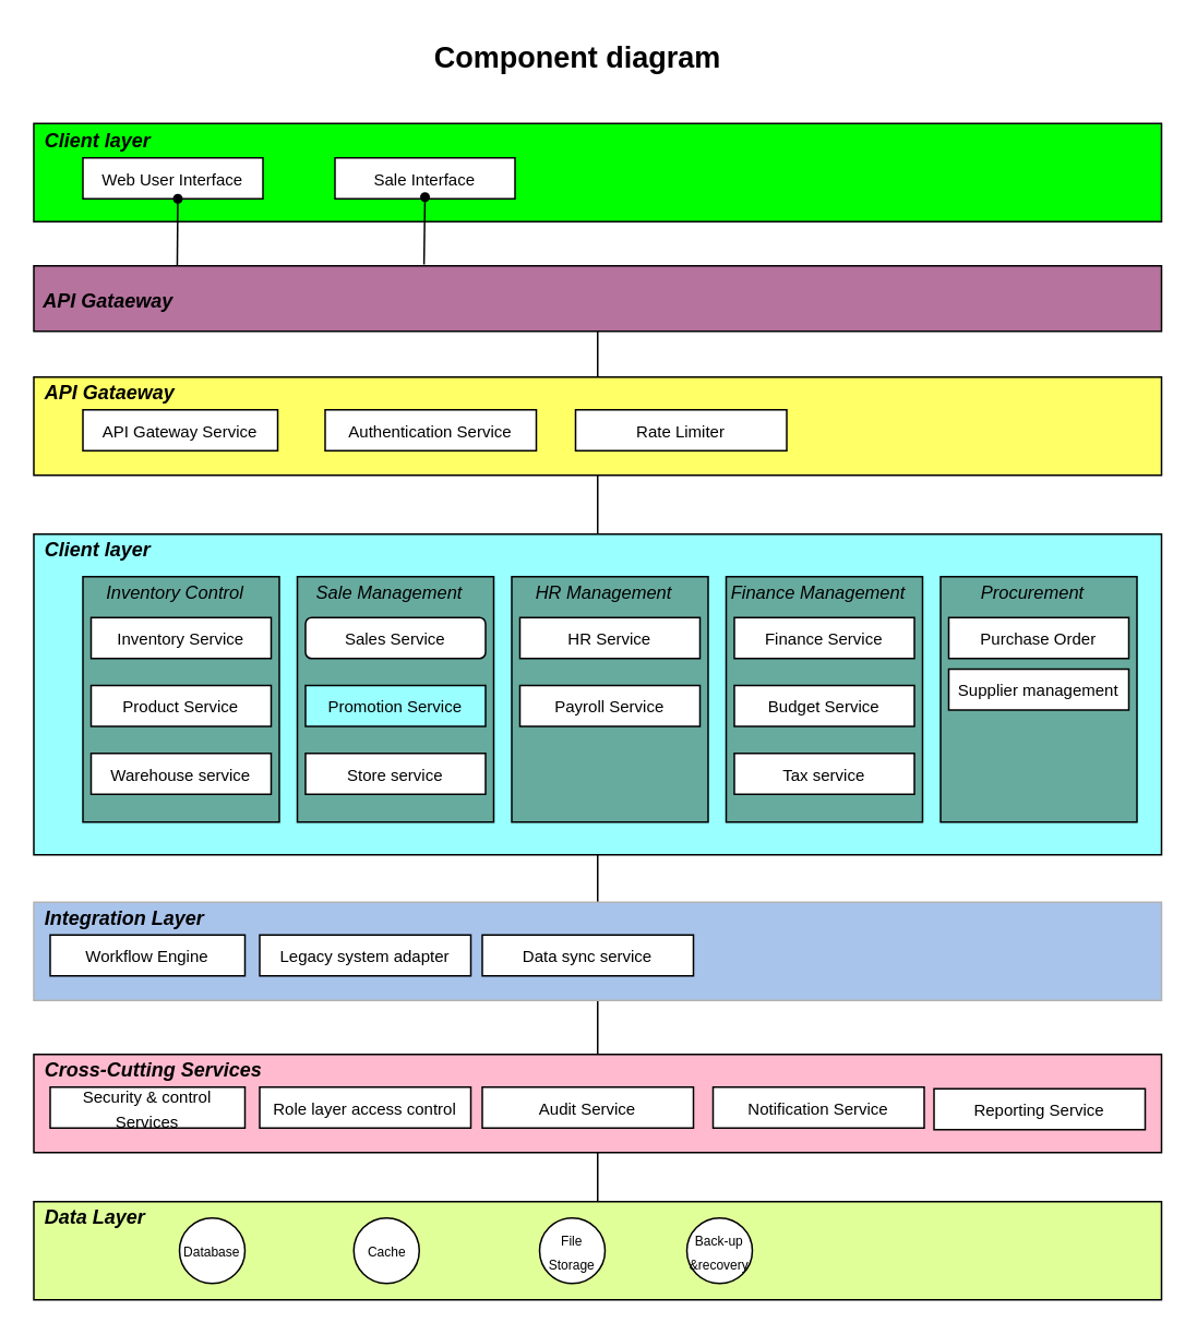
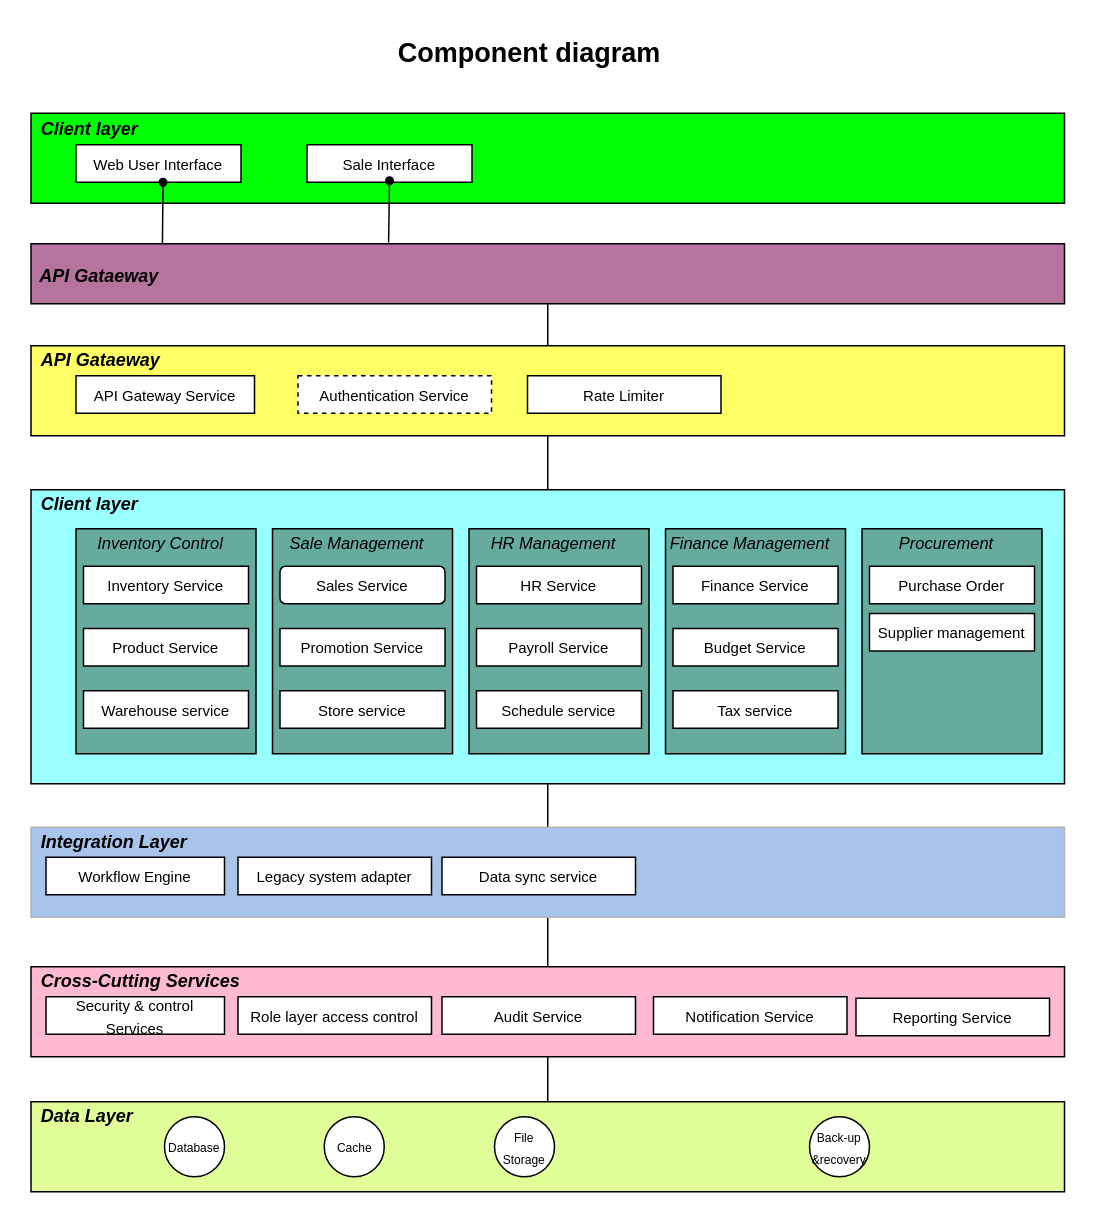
- <mxCell id="50" value="&lt;font style=&quot;font-size: 10px;&quot;&gt;Authentication Service&lt;/font&gt;" style="rounded=0;whiteSpace=wrap;html=1;" vertex="1" parent="1"><mxGeometry x="198" y="250" width="129" height="25" as="geometry" /></mxCell>
+ <mxCell id="50" value="&lt;font style=&quot;font-size: 10px;&quot;&gt;Authentication Service&lt;/font&gt;" style="rounded=0;whiteSpace=wrap;html=1;dashed=1;" vertex="1" parent="1"><mxGeometry x="198" y="250" width="129" height="25" as="geometry" /></mxCell>
- <mxCell id="17" value="&lt;font style=&quot;font-size: 10px;&quot;&gt;Promotion Service&lt;/font&gt;" style="rounded=0;whiteSpace=wrap;html=1;fillColor=#99ffff;" parent="1" vertex="1"><mxGeometry x="186" y="418.5" width="110" height="25" as="geometry" /></mxCell>
+ <mxCell id="17" value="&lt;font style=&quot;font-size: 10px;&quot;&gt;Promotion Service&lt;/font&gt;" style="rounded=0;whiteSpace=wrap;html=1;" parent="1" vertex="1"><mxGeometry x="186" y="418.5" width="110" height="25" as="geometry" /></mxCell>
+ <mxCell id="23" value="&lt;font style=&quot;font-size: 10px;&quot;&gt;Schedule service&lt;/font&gt;" style="rounded=0;whiteSpace=wrap;html=1;" parent="1" vertex="1"><mxGeometry x="317" y="460" width="110" height="25" as="geometry" /></mxCell>
- <mxCell id="64" value="&lt;span style=&quot;font-size: 8px;&quot;&gt;Back-up &amp;amp;recovery&lt;/span&gt;" style="ellipse;whiteSpace=wrap;html=1;aspect=fixed;" vertex="1" parent="1"><mxGeometry x="419" y="744" width="40" height="40" as="geometry" /></mxCell>
+ <mxCell id="64" value="&lt;span style=&quot;font-size: 8px;&quot;&gt;Back-up &amp;amp;recovery&lt;/span&gt;" style="ellipse;whiteSpace=wrap;html=1;aspect=fixed;" vertex="1" parent="1"><mxGeometry x="539" y="744" width="40" height="40" as="geometry" /></mxCell>
